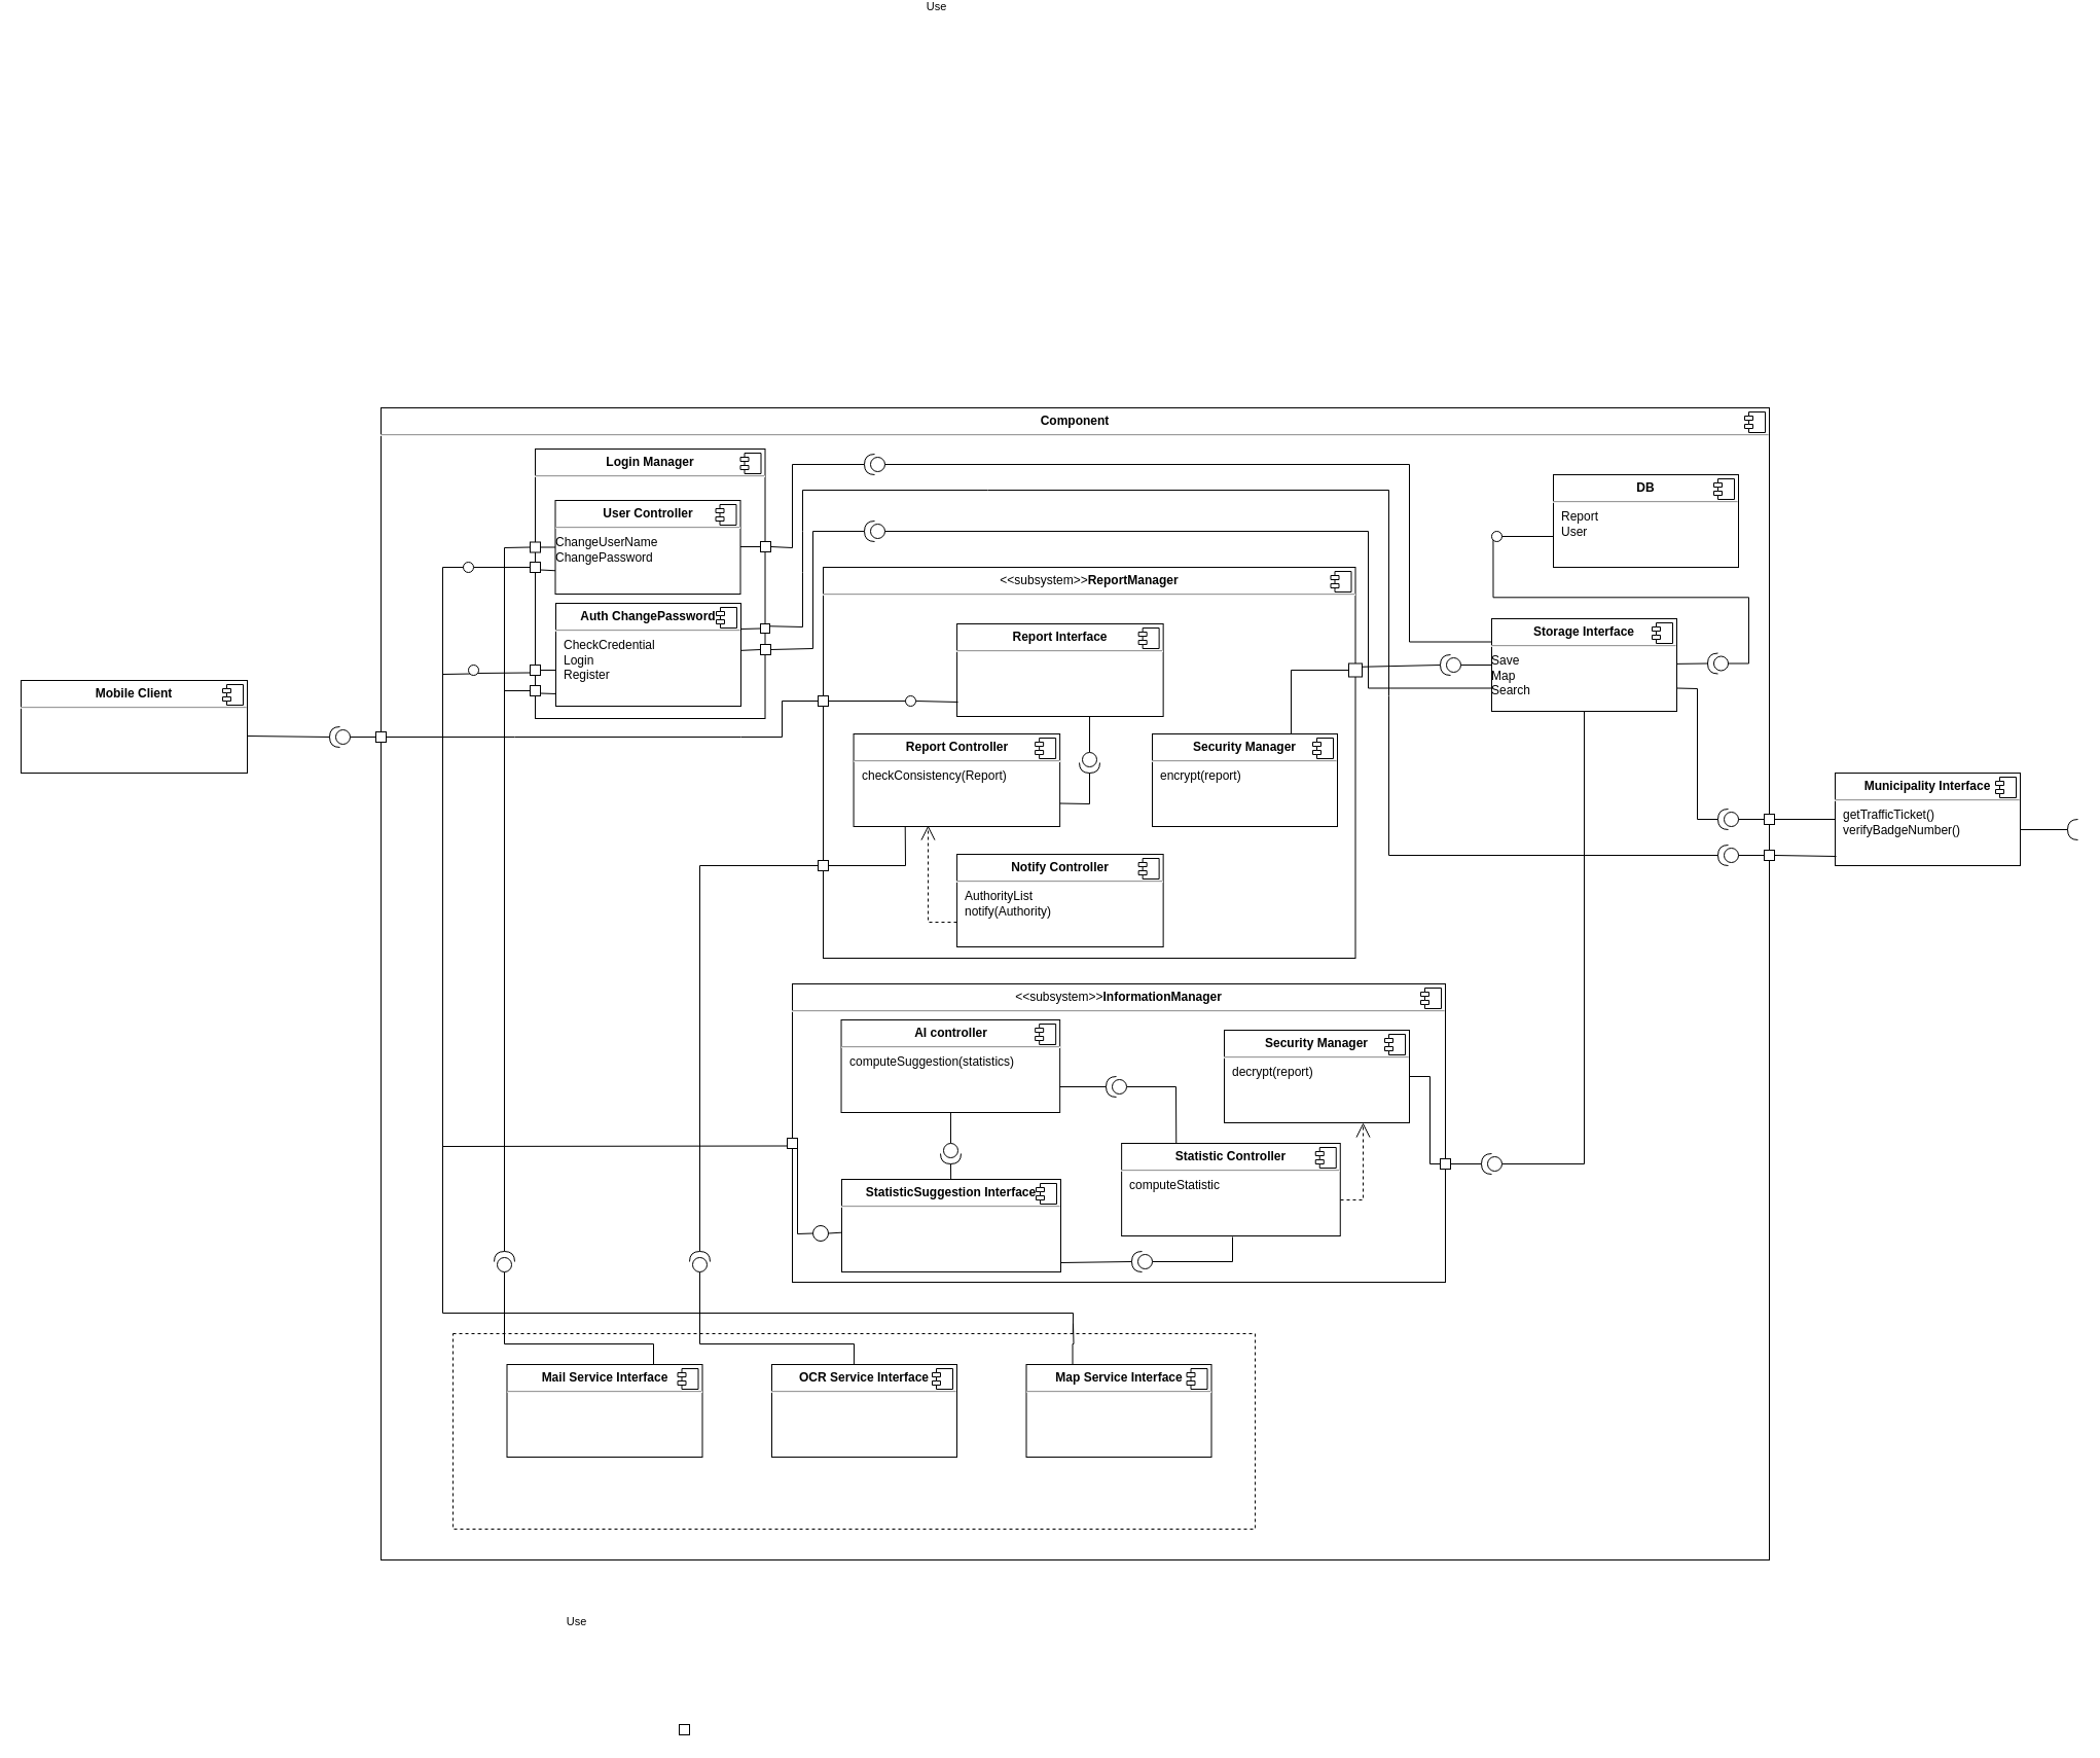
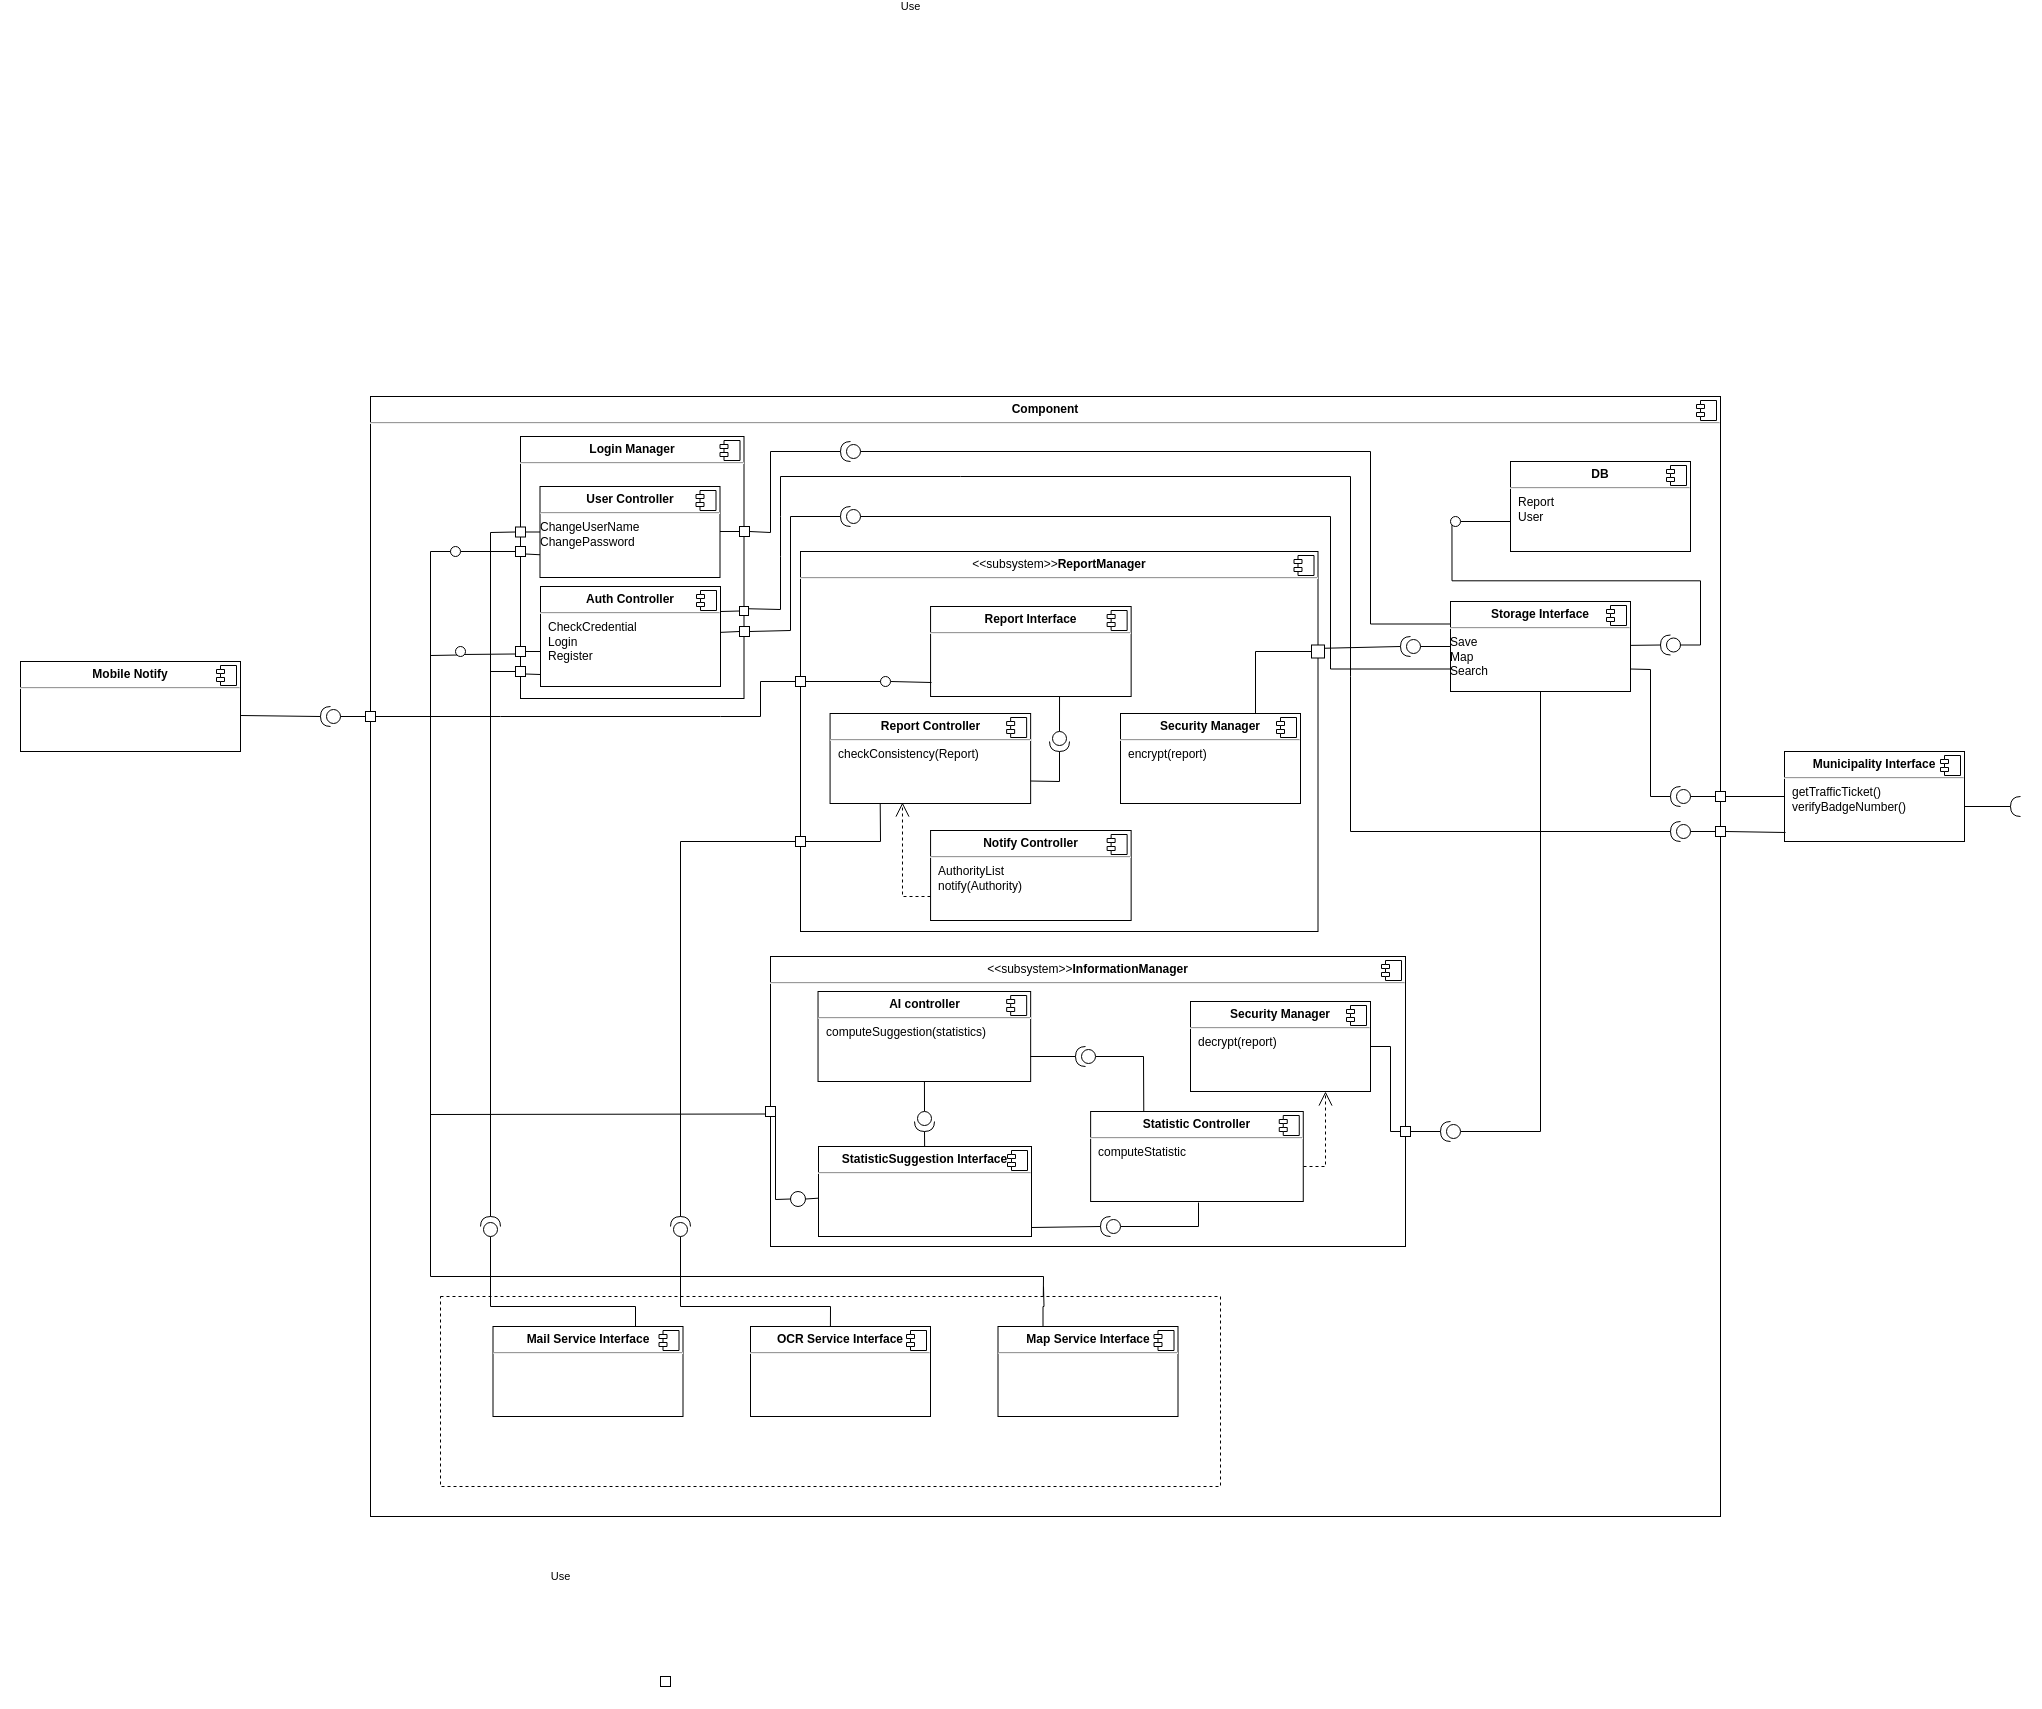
- <mxCell id="12" value="&lt;p style=&quot;margin: 0px ; margin-top: 6px ; text-align: center&quot;&gt;&lt;b&gt;Auth ChangePassword&lt;br&gt;&lt;/b&gt;&lt;/p&gt;&lt;hr&gt;&lt;p style=&quot;margin: 0px ; margin-left: 8px&quot;&gt;CheckCredential&lt;/p&gt;&lt;p style=&quot;margin: 0px ; margin-left: 8px&quot;&gt;Login&lt;/p&gt;&lt;p style=&quot;margin: 0px ; margin-left: 8px&quot;&gt;Register&lt;br&gt;&lt;/p&gt;" style="align=left;overflow=fill;html=1;" parent="10" vertex="1"><mxGeometry x="20" y="150" width="180" height="100" as="geometry" /></mxCell>
+ <mxCell id="12" value="&lt;p style=&quot;margin: 0px ; margin-top: 6px ; text-align: center&quot;&gt;&lt;b&gt;Auth Controller&lt;br&gt;&lt;/b&gt;&lt;/p&gt;&lt;hr&gt;&lt;p style=&quot;margin: 0px ; margin-left: 8px&quot;&gt;CheckCredential&lt;/p&gt;&lt;p style=&quot;margin: 0px ; margin-left: 8px&quot;&gt;Login&lt;/p&gt;&lt;p style=&quot;margin: 0px ; margin-left: 8px&quot;&gt;Register&lt;br&gt;&lt;/p&gt;" style="align=left;overflow=fill;html=1;" parent="10" vertex="1"><mxGeometry x="20" y="150" width="180" height="100" as="geometry" /></mxCell>
- <mxCell id="30" value="&lt;p style=&quot;margin: 0px ; margin-top: 6px ; text-align: center&quot;&gt;&lt;b&gt;Mobile Client&lt;/b&gt;&lt;br&gt;&lt;/p&gt;&lt;hr&gt;" style="align=left;overflow=fill;html=1;" parent="1" vertex="1"><mxGeometry x="20" y="285" width="220" height="90" as="geometry" /></mxCell>
+ <mxCell id="30" value="&lt;p style=&quot;margin: 0px ; margin-top: 6px ; text-align: center&quot;&gt;&lt;b&gt;Mobile Notify&lt;/b&gt;&lt;br&gt;&lt;/p&gt;&lt;hr&gt;" style="align=left;overflow=fill;html=1;" parent="1" vertex="1"><mxGeometry x="20" y="285" width="220" height="90" as="geometry" /></mxCell>
